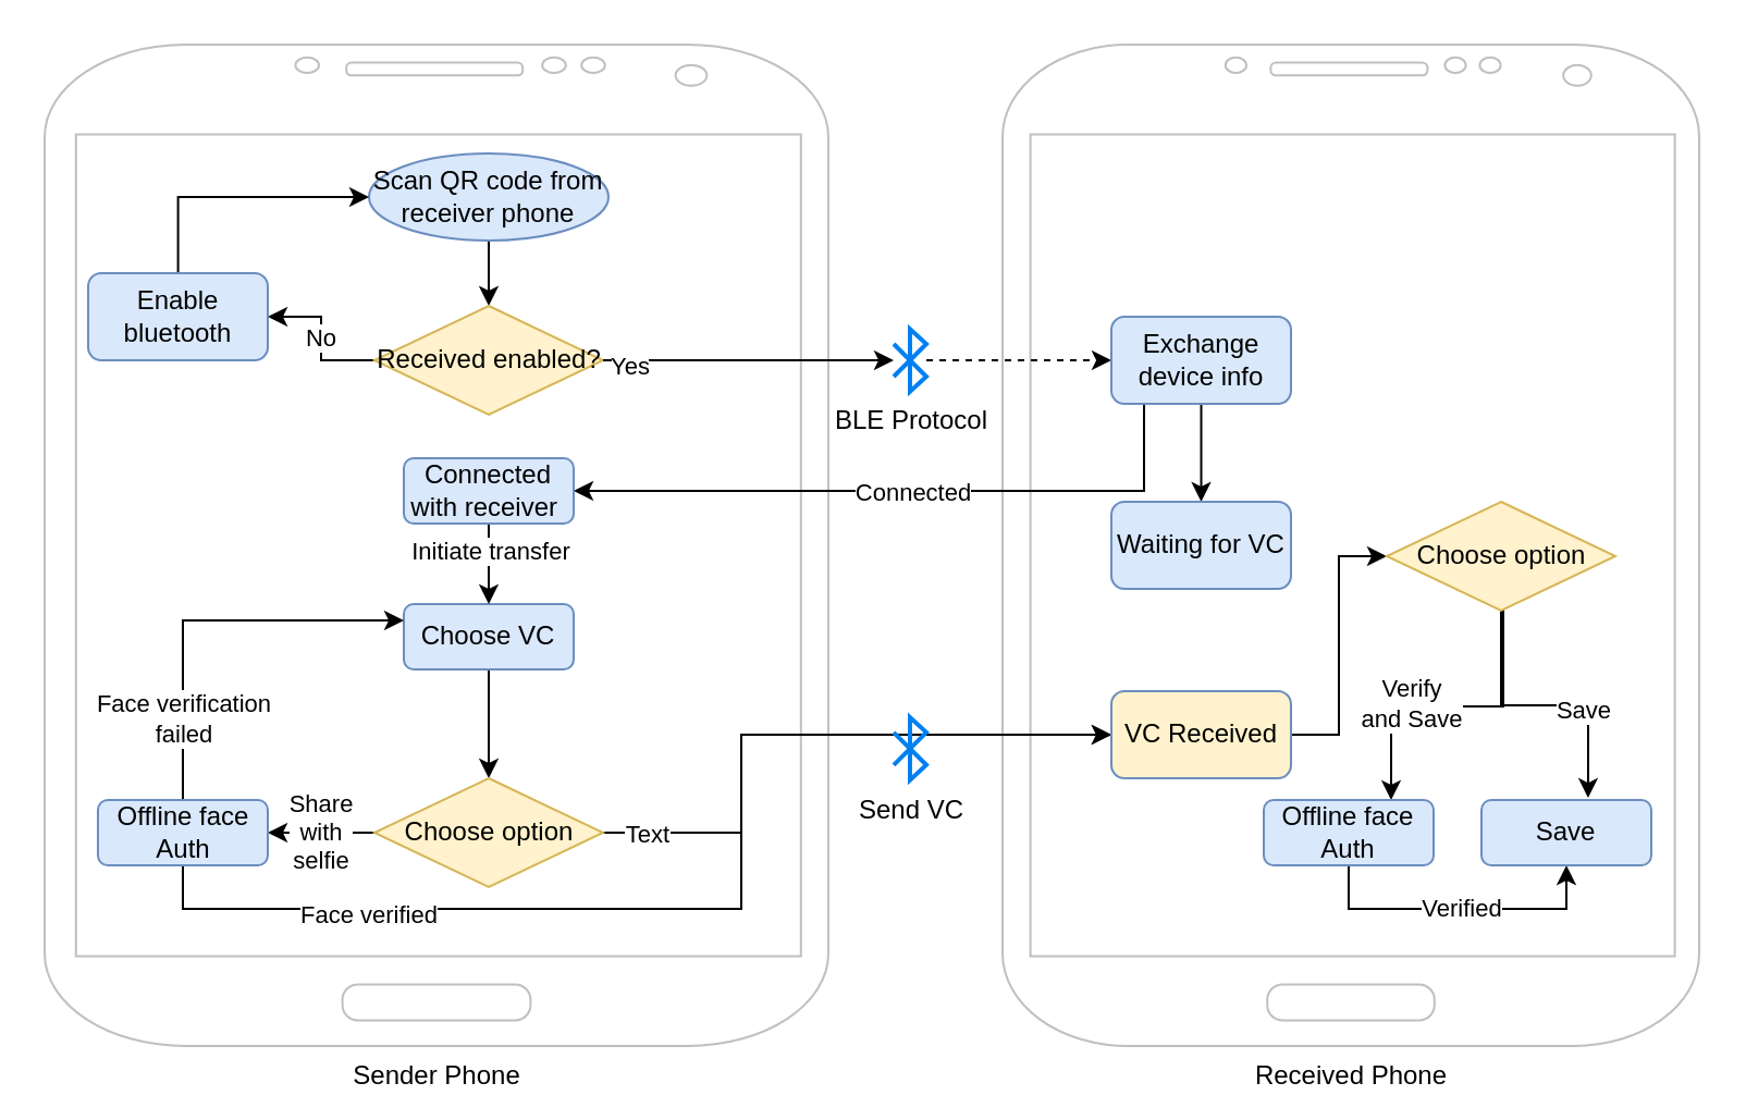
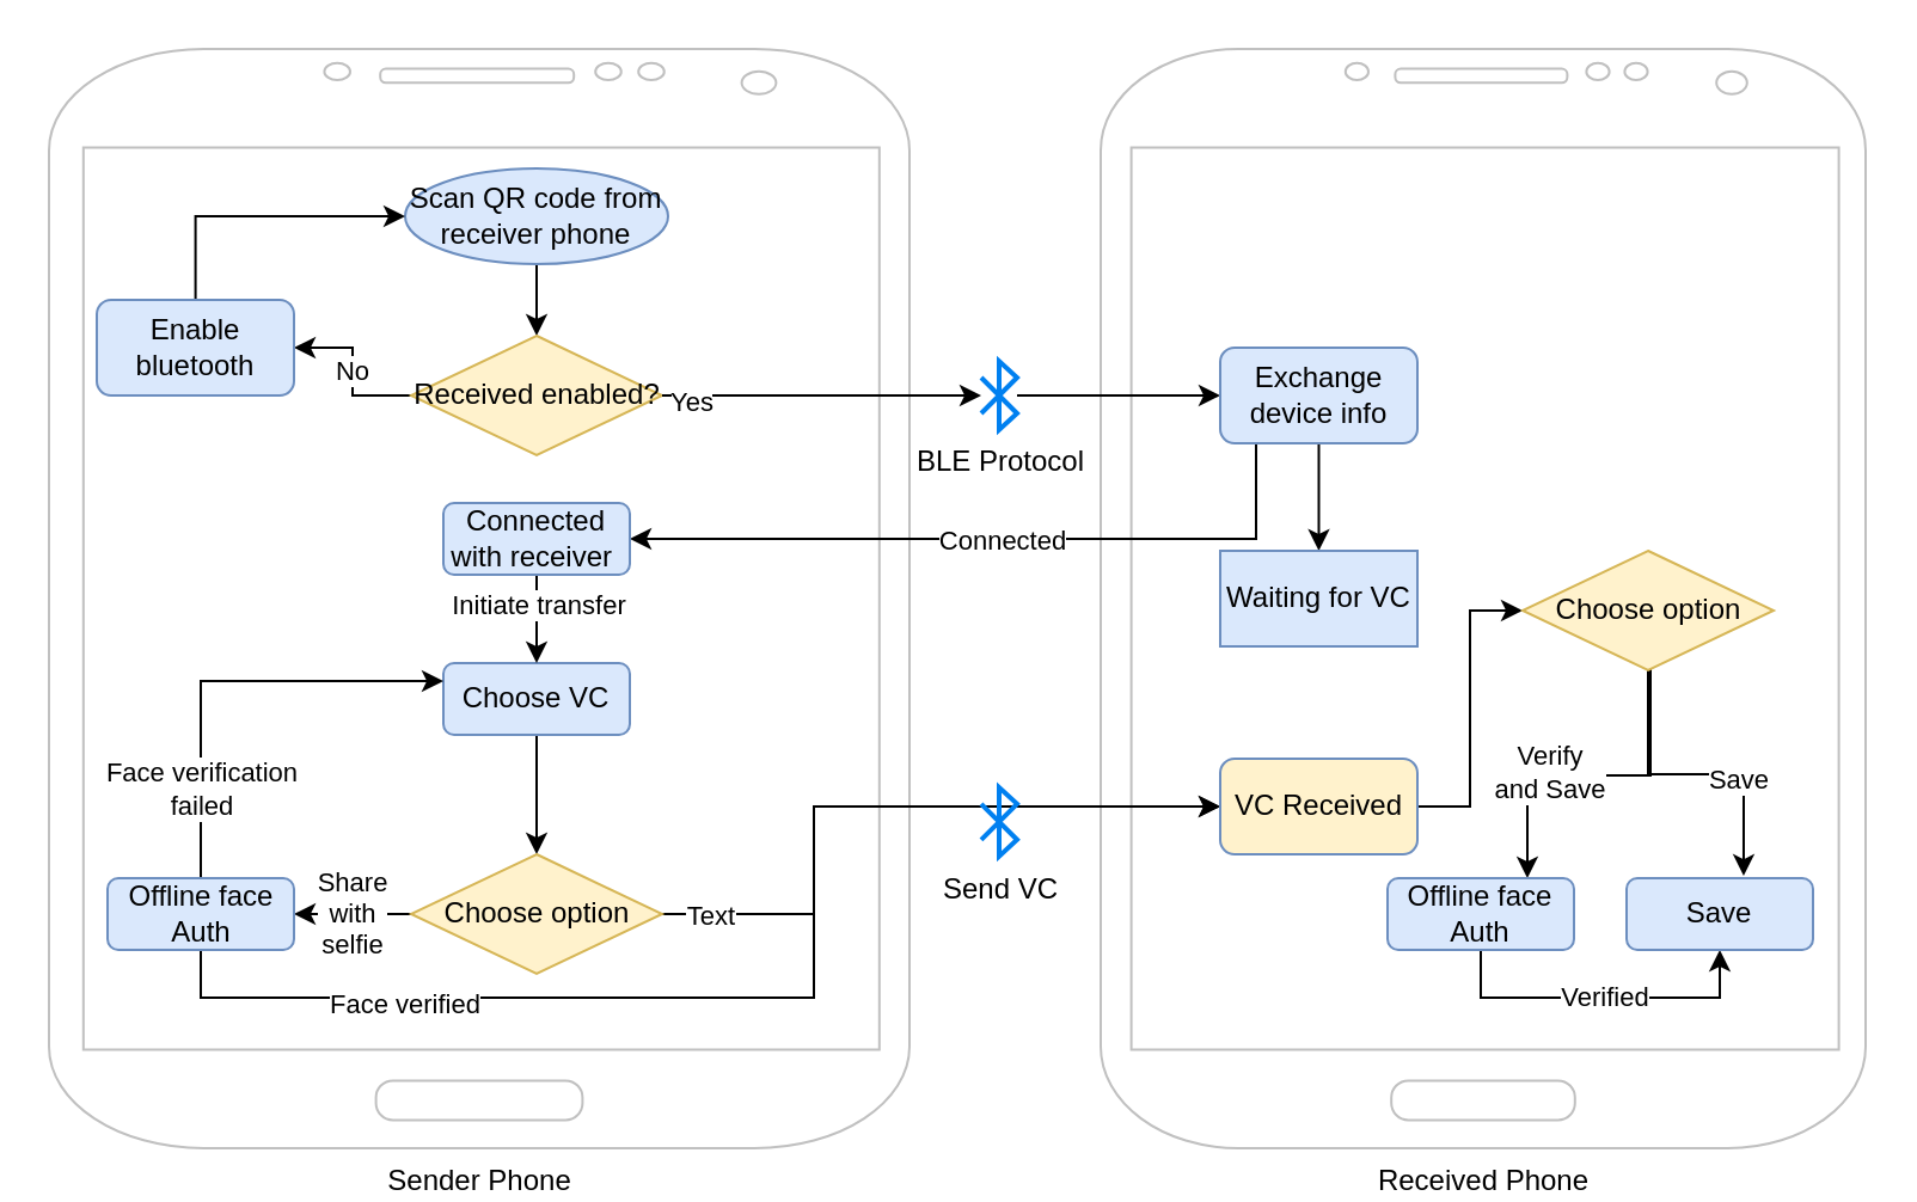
- <mxCell id="7" style="edgeStyle=orthogonalEdgeStyle;rounded=0;orthogonalLoop=1;jettySize=auto;html=1;dashed=1;" edge="1" parent="1" source="27" target="24"><mxGeometry relative="1" as="geometry" /></mxCell>
+ <mxCell id="7" style="edgeStyle=orthogonalEdgeStyle;rounded=0;orthogonalLoop=1;jettySize=auto;html=1;" edge="1" parent="1" source="27" target="24"><mxGeometry relative="1" as="geometry" /></mxCell>
- <mxCell id="28" value="Waiting for VC" style="rounded=1;whiteSpace=wrap;html=1;fillColor=#dae8fc;strokeColor=#6c8ebf;" vertex="1" parent="1"><mxGeometry x="510" y="230" width="82.5" height="40" as="geometry" /></mxCell>
+ <mxCell id="28" value="Waiting for VC" style="whiteSpace=wrap;html=1;fillColor=#dae8fc;strokeColor=#6c8ebf;rounded=0;" vertex="1" parent="1"><mxGeometry x="510" y="230" width="82.5" height="40" as="geometry" /></mxCell>
